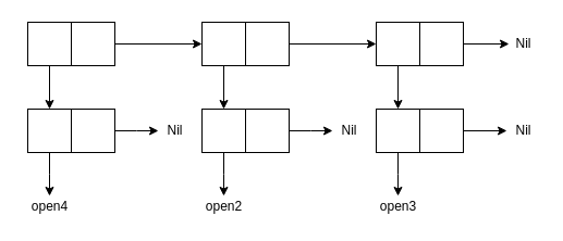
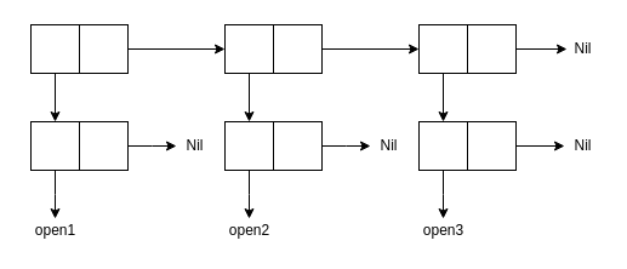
- <mxCell id="14" value="open4" style="text;html=1;align=center;verticalAlign=middle;resizable=0;points=[];autosize=1;" vertex="1" parent="1"><mxGeometry x="20" y="180" width="50" height="20" as="geometry" /></mxCell>
+ <mxCell id="14" value="open1" style="text;html=1;align=center;verticalAlign=middle;resizable=0;points=[];autosize=1;" vertex="1" parent="1"><mxGeometry x="20" y="180" width="50" height="20" as="geometry" /></mxCell>
